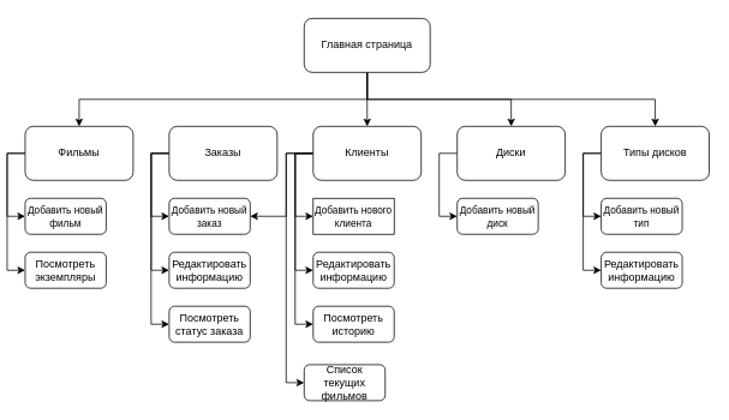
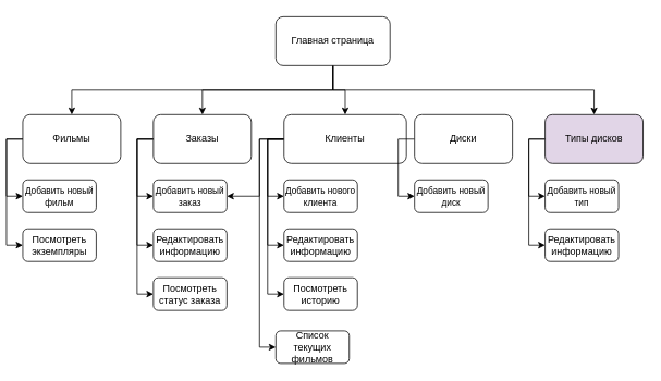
- <mxCell id="4" style="edgeStyle=orthogonalEdgeStyle;rounded=0;orthogonalLoop=1;jettySize=auto;html=1;exitX=0.5;exitY=1;exitDx=0;exitDy=0;" edge="1" parent="1" source="6" target="21"><mxGeometry relative="1" as="geometry" /></mxCell>
+ <mxCell id="4" style="edgeStyle=orthogonalEdgeStyle;rounded=0;orthogonalLoop=1;jettySize=auto;html=1;exitX=0.5;exitY=1;exitDx=0;exitDy=0;" edge="1" parent="1" source="6" target="13"><mxGeometry relative="1" as="geometry" /></mxCell>
- <mxCell id="19" value="Клиенты" style="rounded=1;whiteSpace=wrap;html=1;" vertex="1" parent="1"><mxGeometry x="340" y="140" width="120" height="60" as="geometry" /></mxCell>
+ <mxCell id="19" value="Клиенты" style="rounded=1;whiteSpace=wrap;html=1;" vertex="1" parent="1"><mxGeometry x="340" y="140" width="150" height="60" as="geometry" /></mxCell>
- <mxCell id="24" value="Типы дисков" style="rounded=1;whiteSpace=wrap;html=1;" vertex="1" parent="1"><mxGeometry x="660" y="140" width="120" height="60" as="geometry" /></mxCell>
+ <mxCell id="24" value="Типы дисков" style="rounded=1;whiteSpace=wrap;html=1;fillColor=#e1d5e7;" vertex="1" parent="1"><mxGeometry x="660" y="140" width="120" height="60" as="geometry" /></mxCell>
- <mxCell id="28" value="&lt;font style=&quot;font-size: 11px&quot;&gt;Добавить нового клиента&lt;br&gt;&lt;/font&gt;" style="whiteSpace=wrap;html=1;rounded=0;" vertex="1" parent="1"><mxGeometry x="340" y="220" width="90" height="40" as="geometry" /></mxCell>
+ <mxCell id="28" value="&lt;font style=&quot;font-size: 11px&quot;&gt;Добавить нового клиента&lt;br&gt;&lt;/font&gt;" style="rounded=1;whiteSpace=wrap;html=1;" vertex="1" parent="1"><mxGeometry x="340" y="220" width="90" height="40" as="geometry" /></mxCell>
